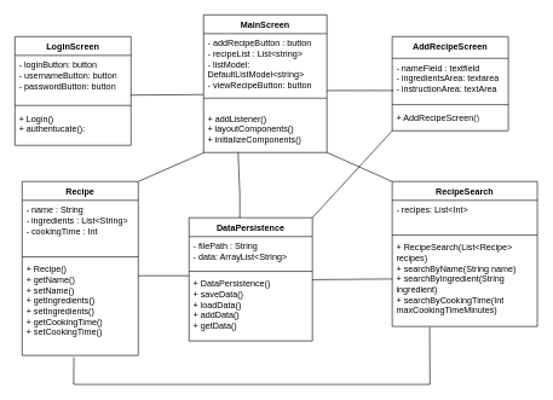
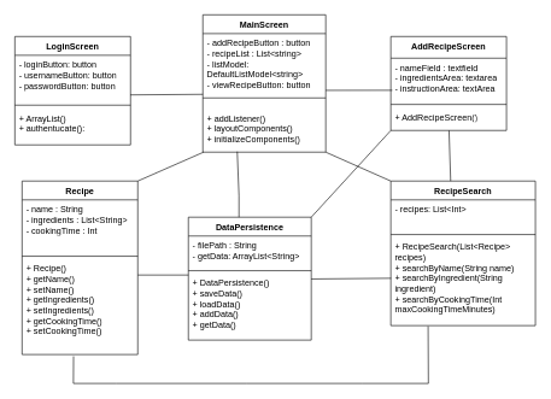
- <mxCell id="5" value="+ Login()&lt;div&gt;+ authentucate():&lt;/div&gt;" style="text;strokeColor=none;fillColor=none;align=left;verticalAlign=top;spacingLeft=4;spacingRight=4;overflow=hidden;rotatable=0;points=[[0,0.5],[1,0.5]];portConstraint=eastwest;whiteSpace=wrap;html=1;" parent="2" vertex="1"><mxGeometry y="100" width="160" height="50" as="geometry" /></mxCell>
+ <mxCell id="5" value="+ ArrayList()&lt;div&gt;+ authentucate():&lt;/div&gt;" style="text;strokeColor=none;fillColor=none;align=left;verticalAlign=top;spacingLeft=4;spacingRight=4;overflow=hidden;rotatable=0;points=[[0,0.5],[1,0.5]];portConstraint=eastwest;whiteSpace=wrap;html=1;" parent="2" vertex="1"><mxGeometry y="100" width="160" height="50" as="geometry" /></mxCell>
+ <mxCell id="26" value="" style="endArrow=none;html=1;rounded=0;exitX=0.414;exitY=0;exitDx=0;exitDy=0;exitPerimeter=0;" edge="1" parent="1" source="22" target="13"><mxGeometry width="50" height="50" relative="1" as="geometry"><mxPoint x="610" y="280" as="sourcePoint" /><mxPoint x="600" y="200" as="targetPoint" /><Array as="points" /></mxGeometry></mxCell>
- <mxCell id="15" value="- filePath : String&lt;div&gt;- data: ArrayList&amp;lt;String&amp;gt;&lt;/div&gt;" style="text;strokeColor=none;fillColor=none;align=left;verticalAlign=top;spacingLeft=4;spacingRight=4;overflow=hidden;rotatable=0;points=[[0,0.5],[1,0.5]];portConstraint=eastwest;whiteSpace=wrap;html=1;" parent="14" vertex="1"><mxGeometry y="26" width="170" height="44" as="geometry" /></mxCell>
+ <mxCell id="15" value="- filePath : String&lt;div&gt;- getData: ArrayList&amp;lt;String&amp;gt;&lt;/div&gt;" style="text;strokeColor=none;fillColor=none;align=left;verticalAlign=top;spacingLeft=4;spacingRight=4;overflow=hidden;rotatable=0;points=[[0,0.5],[1,0.5]];portConstraint=eastwest;whiteSpace=wrap;html=1;" parent="14" vertex="1"><mxGeometry y="26" width="170" height="44" as="geometry" /></mxCell>
